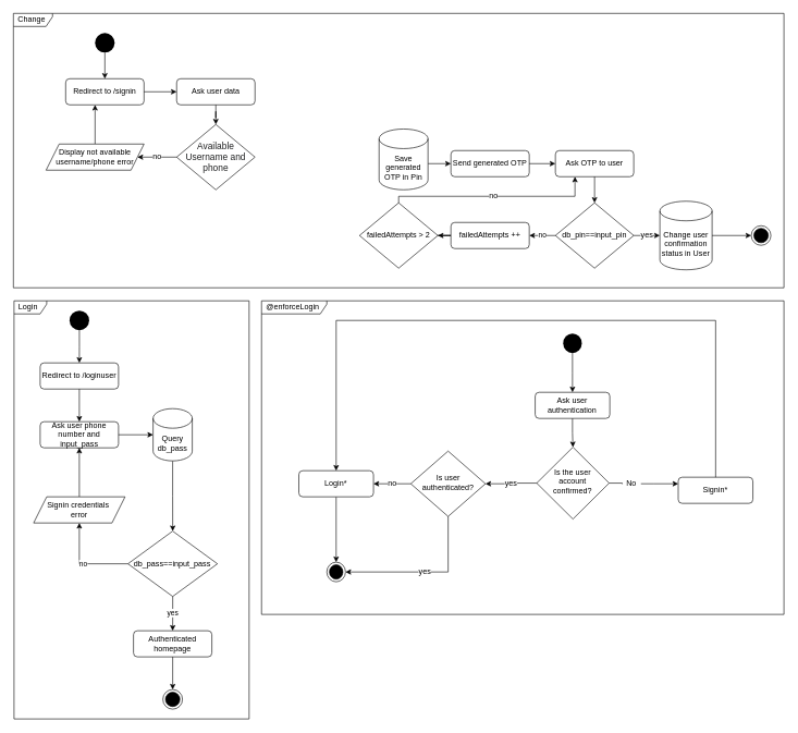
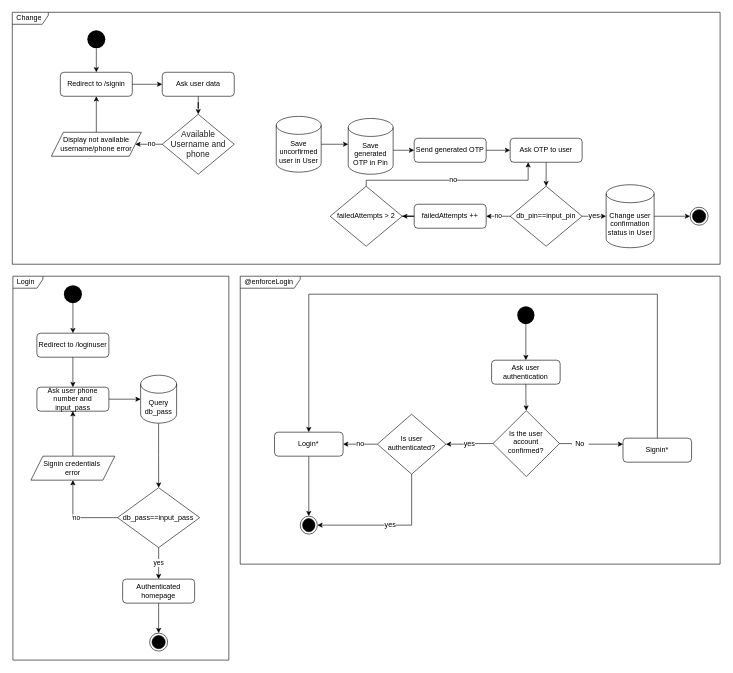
- <mxCell id="43" value="Display not available username/phone error" style="shape=parallelogram;perimeter=parallelogramPerimeter;whiteSpace=wrap;html=1;fixedSize=1;direction=west;" vertex="1" parent="20"><mxGeometry x="50.06" y="200" width="150" height="40" as="geometry" /></mxCell>
+ <mxCell id="43" value="Display not available username/phone error" style="shape=parallelogram;perimeter=parallelogramPerimeter;whiteSpace=wrap;html=1;fixedSize=1;direction=west;" vertex="1" parent="20"><mxGeometry x="65.06" y="200" width="150" height="40" as="geometry" /></mxCell>
+ <mxCell id="36" value="Save uncorfirmed user in User" style="shape=cylinder3;whiteSpace=wrap;html=1;boundedLbl=1;backgroundOutline=1;size=15;" vertex="1" parent="20"><mxGeometry x="440" y="173.5" width="74.94" height="93" as="geometry" /></mxCell>
+ <mxCell id="39" style="edgeStyle=orthogonalEdgeStyle;rounded=0;orthogonalLoop=1;jettySize=auto;html=1;fontFamily=Helvetica;fontSize=12;fontColor=default;" edge="1" parent="20" source="36" target="38"><mxGeometry relative="1" as="geometry"><Array as="points"><mxPoint x="580" y="230" /><mxPoint x="580" y="230" /></Array></mxGeometry></mxCell>
